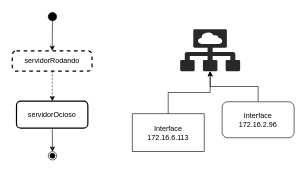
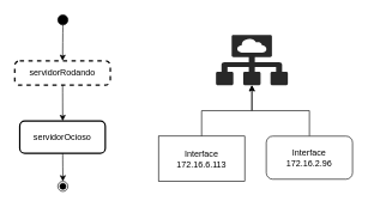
- <mxCell id="7" value="" style="curved=1;startArrow=none;exitX=0.501;exitY=1;entryX=0.502;entryY=0;dashed=1;" parent="1" source="3" target="4" edge="1"><mxGeometry relative="1" as="geometry"><Array as="points" /></mxGeometry></mxCell>
+ <mxCell id="7" value="" style="curved=1;startArrow=none;;exitX=0.501;exitY=1;entryX=0.502;entryY=0;" parent="1" source="3" target="4" edge="1"><mxGeometry relative="1" as="geometry"><Array as="points" /></mxGeometry></mxCell>
- <mxCell id="11" value="&lt;div&gt;Interface &lt;br&gt;&lt;/div&gt;&lt;div&gt;172.16.2.96&lt;br&gt;&lt;/div&gt;" style="rounded=1;whiteSpace=wrap;html=1;" vertex="1" parent="1"><mxGeometry x="370" y="169" width="120" height="60" as="geometry" /></mxCell>
+ <mxCell id="11" value="&lt;div&gt;Interface &lt;br&gt;&lt;/div&gt;&lt;div&gt;172.16.2.96&lt;br&gt;&lt;/div&gt;" style="rounded=1;whiteSpace=wrap;html=1;" vertex="1" parent="1"><mxGeometry x="370" y="189" width="120" height="60" as="geometry" /></mxCell>
